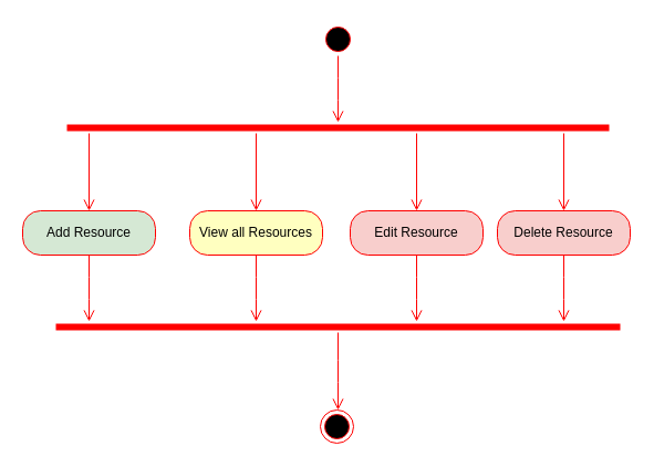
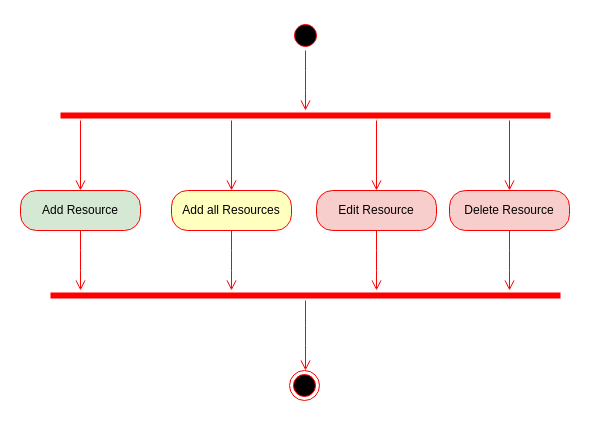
- <mxCell id="7" value="View all Resources" style="rounded=1;whiteSpace=wrap;html=1;arcSize=40;fontColor=#000000;fillColor=#ffffc0;strokeColor=#ff0000;" vertex="1" parent="1"><mxGeometry x="171" y="190" width="120" height="40" as="geometry" /></mxCell>
+ <mxCell id="7" value="Add all Resources" style="rounded=1;whiteSpace=wrap;html=1;arcSize=40;fontColor=#000000;fillColor=#ffffc0;strokeColor=#ff0000;" vertex="1" parent="1"><mxGeometry x="171" y="190" width="120" height="40" as="geometry" /></mxCell>
